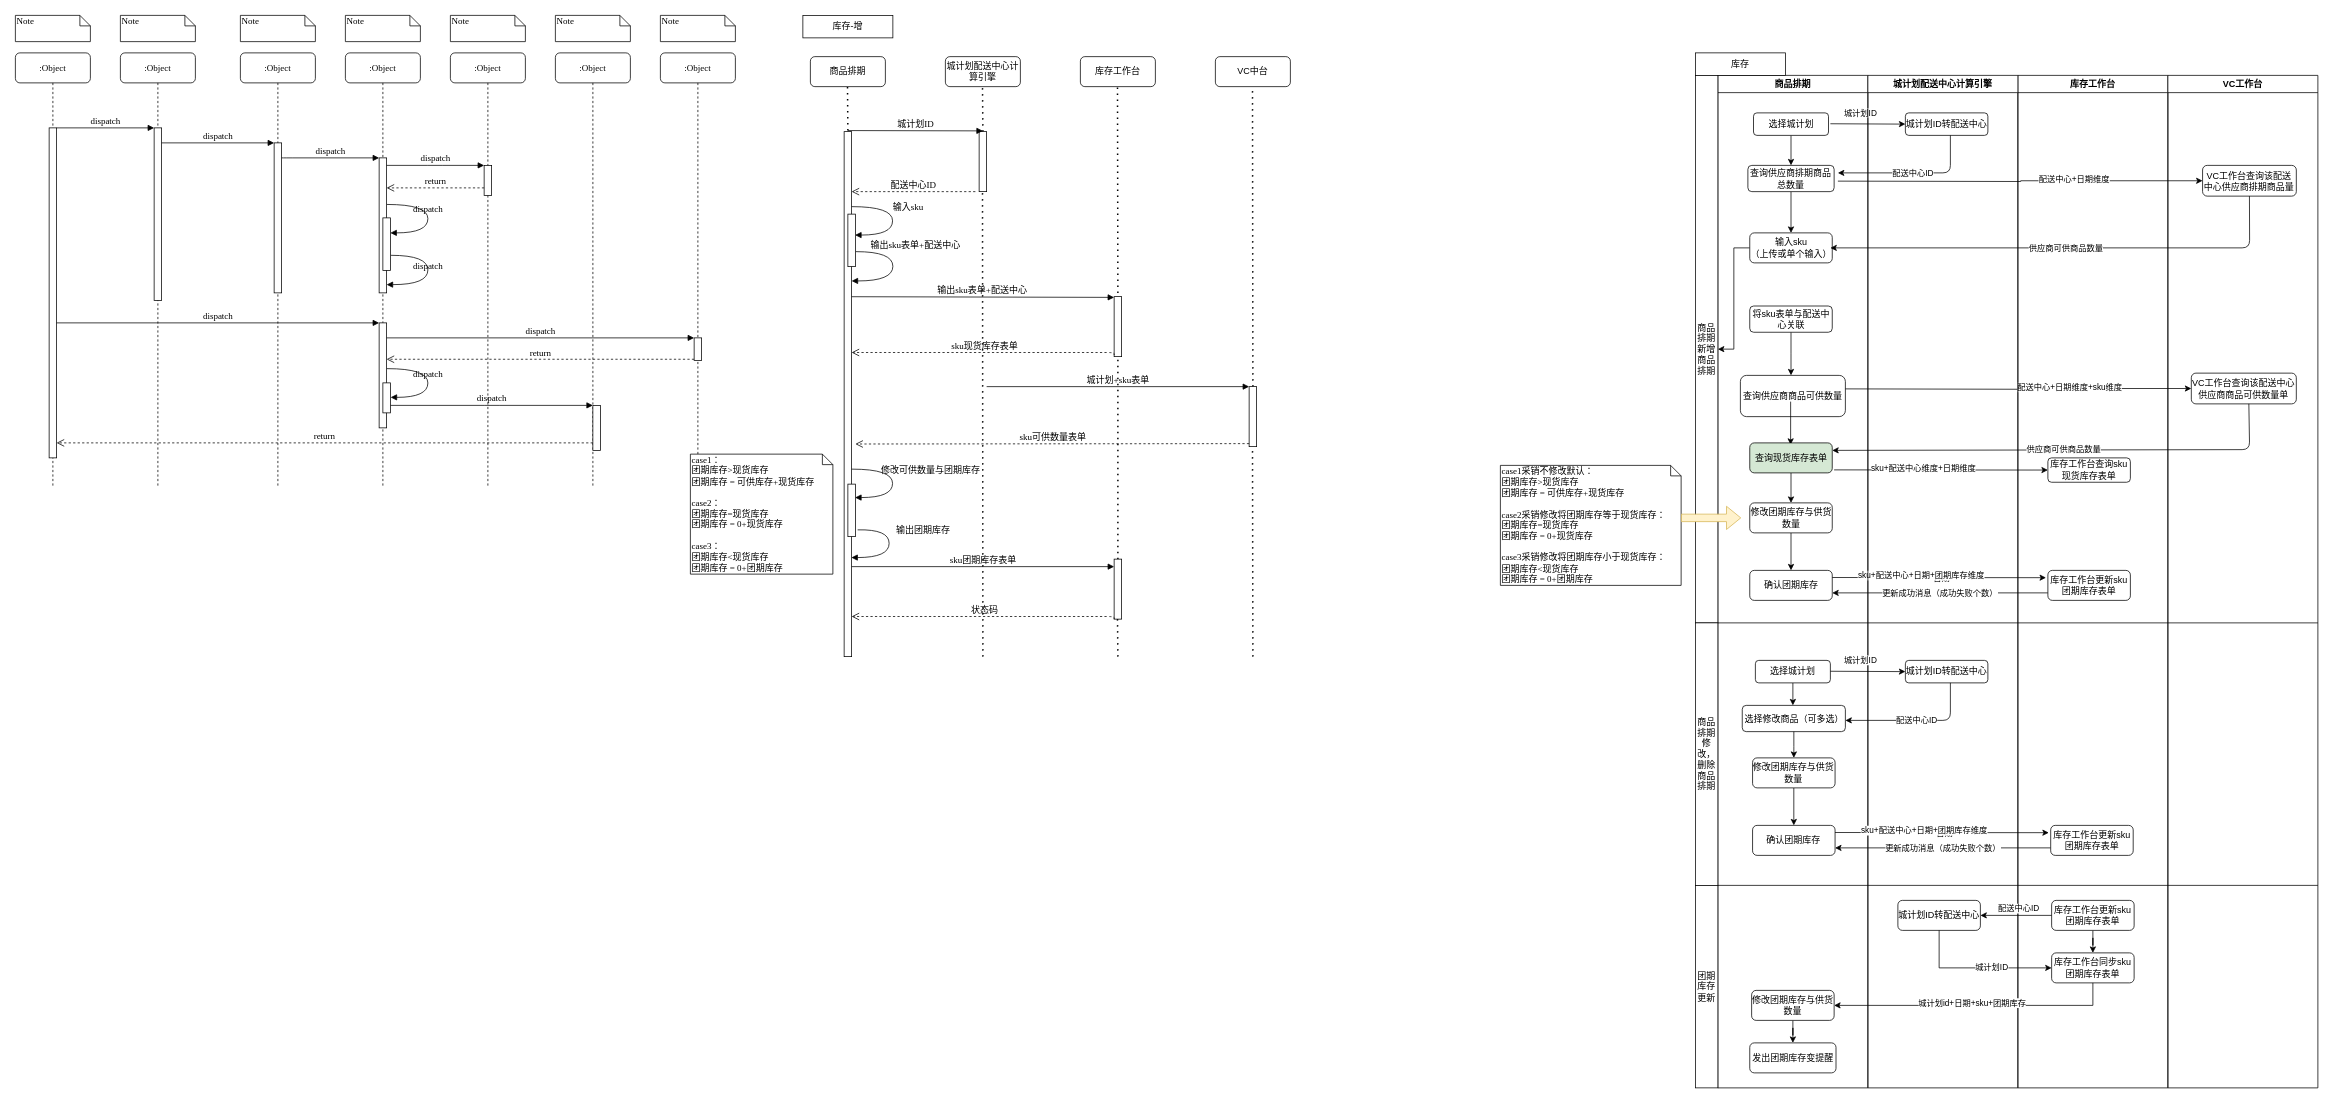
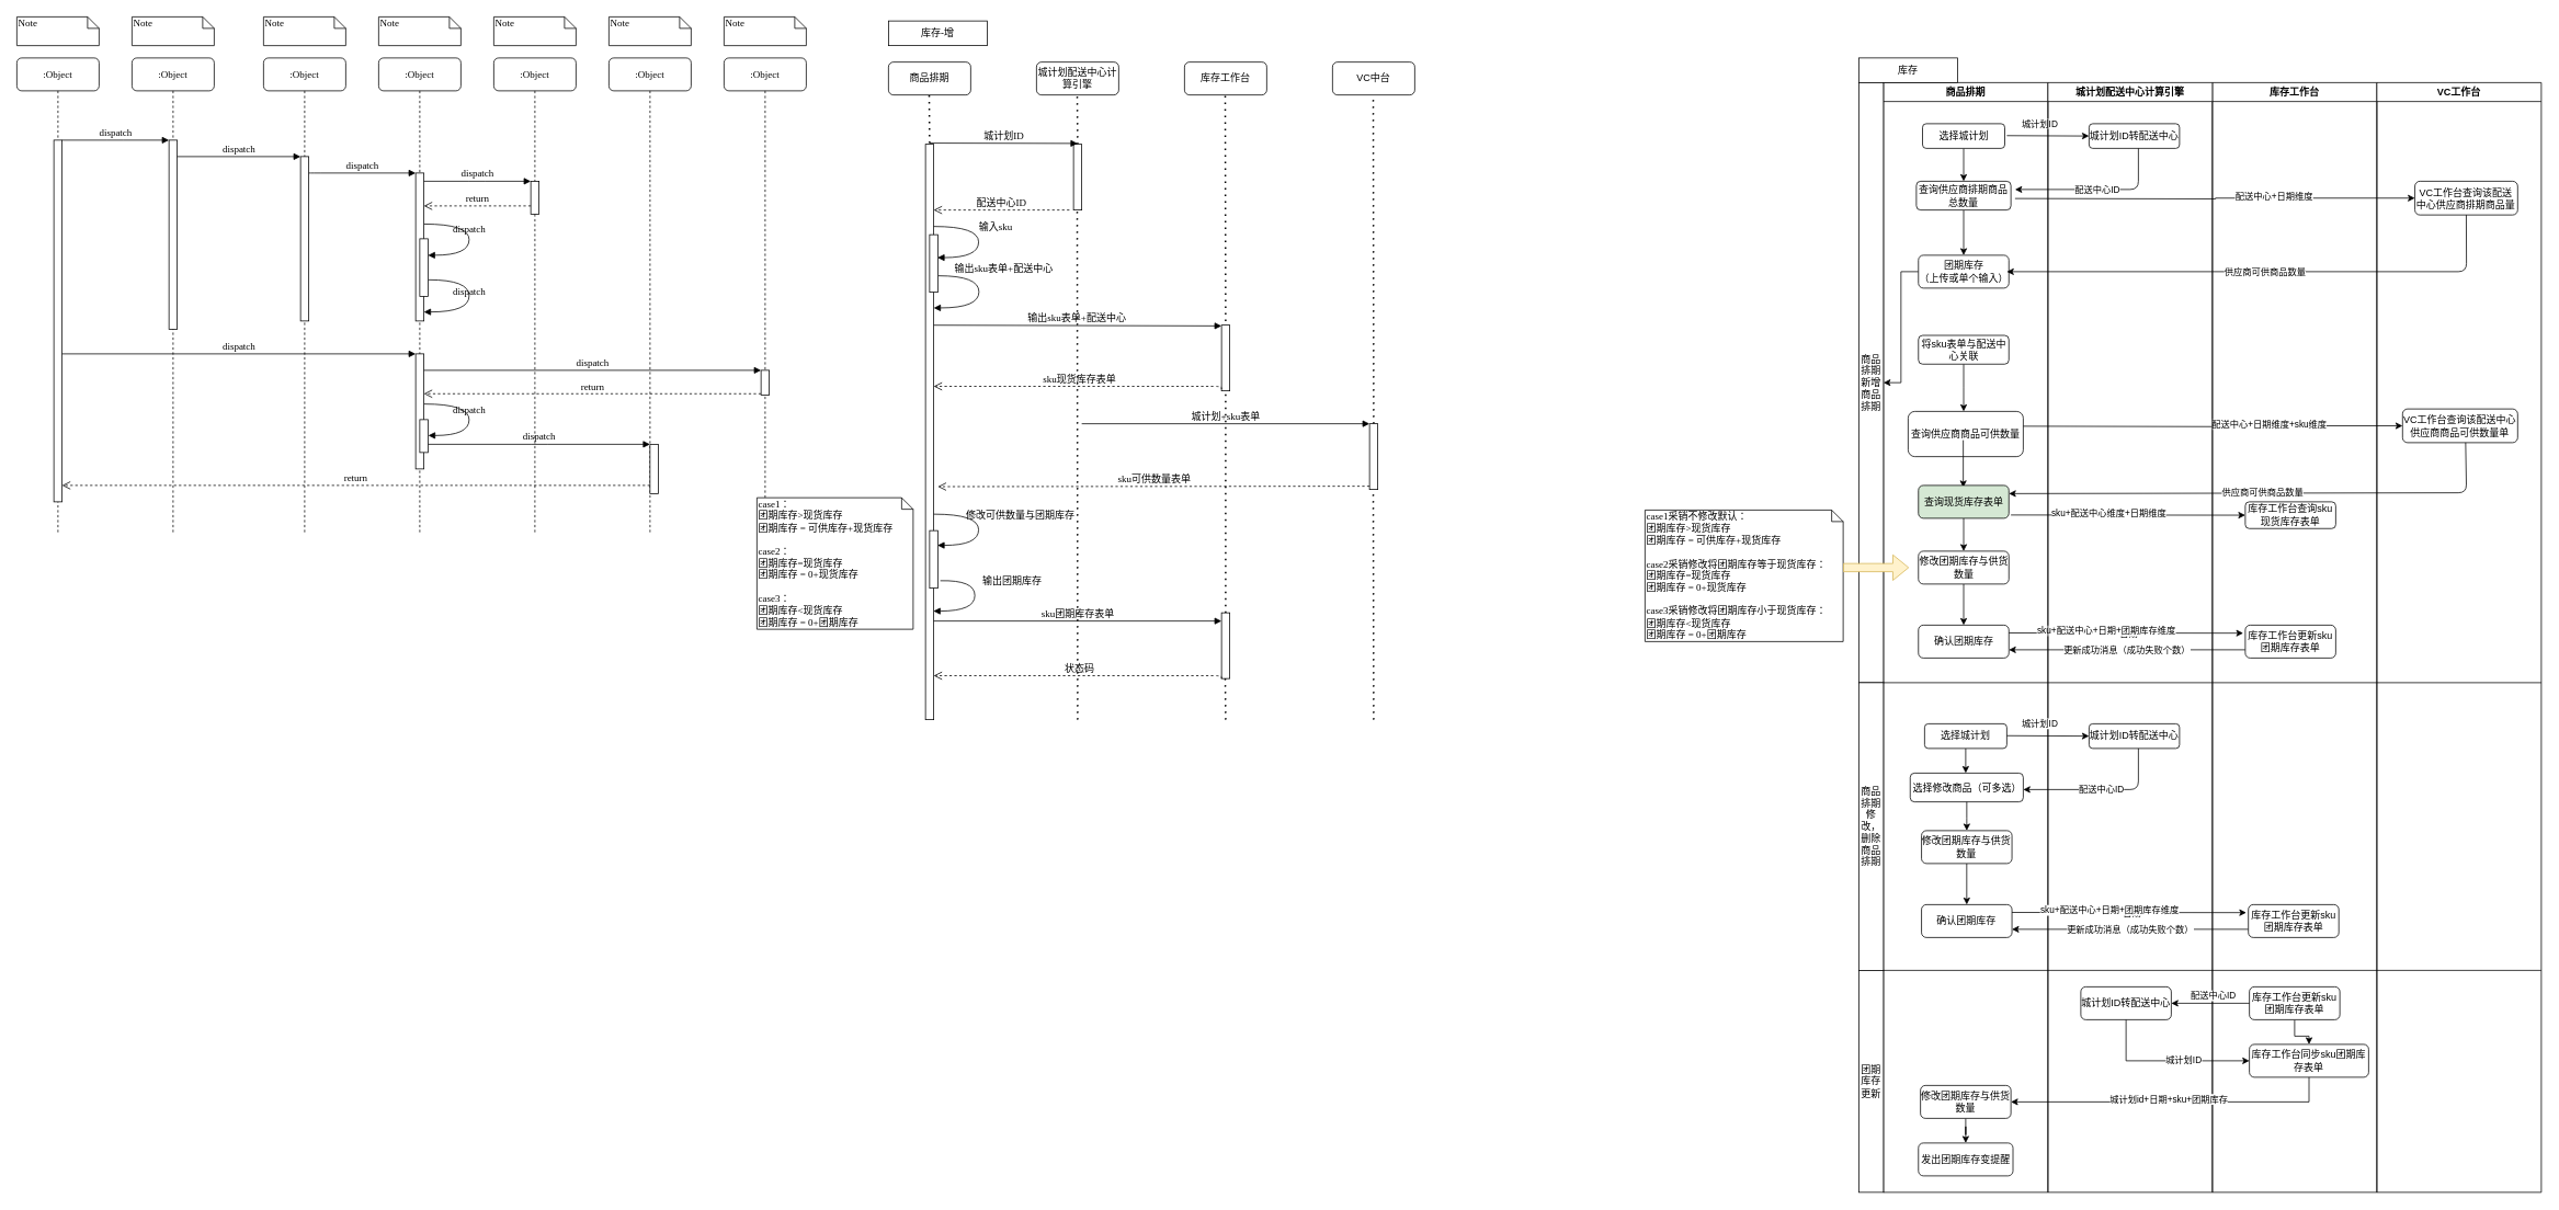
- <mxCell id="121" value="库存-增" style="rounded=0;whiteSpace=wrap;html=1;" vertex="1" parent="1"><mxGeometry x="1070" y="20" width="120" height="30" as="geometry" /></mxCell>
+ <mxCell id="121" value="库存-增" style="rounded=0;whiteSpace=wrap;html=1;" vertex="1" parent="1"><mxGeometry x="1080" y="25" width="120" height="30" as="geometry" /></mxCell>
- <mxCell id="77" value="输入sku&lt;br&gt;（上传或单个输入）" style="rounded=1;whiteSpace=wrap;html=1;" vertex="1" parent="71"><mxGeometry x="42.5" y="210" width="110" height="40" as="geometry" /></mxCell>
+ <mxCell id="77" value="团期库存&lt;br&gt;（上传或单个输入）" style="rounded=1;whiteSpace=wrap;html=1;" vertex="1" parent="71"><mxGeometry x="42.5" y="210" width="110" height="40" as="geometry" /></mxCell>
- <mxCell id="107" value="库存工作台同步sku团期库存表单" style="rounded=1;whiteSpace=wrap;html=1;" vertex="1" parent="100"><mxGeometry x="45" y="1170" width="110" height="40" as="geometry" /></mxCell>
+ <mxCell id="107" value="库存工作台同步sku团期库存表单" style="rounded=1;whiteSpace=wrap;html=1;" vertex="1" parent="100"><mxGeometry x="45" y="1170" width="145" height="40" as="geometry" /></mxCell>
